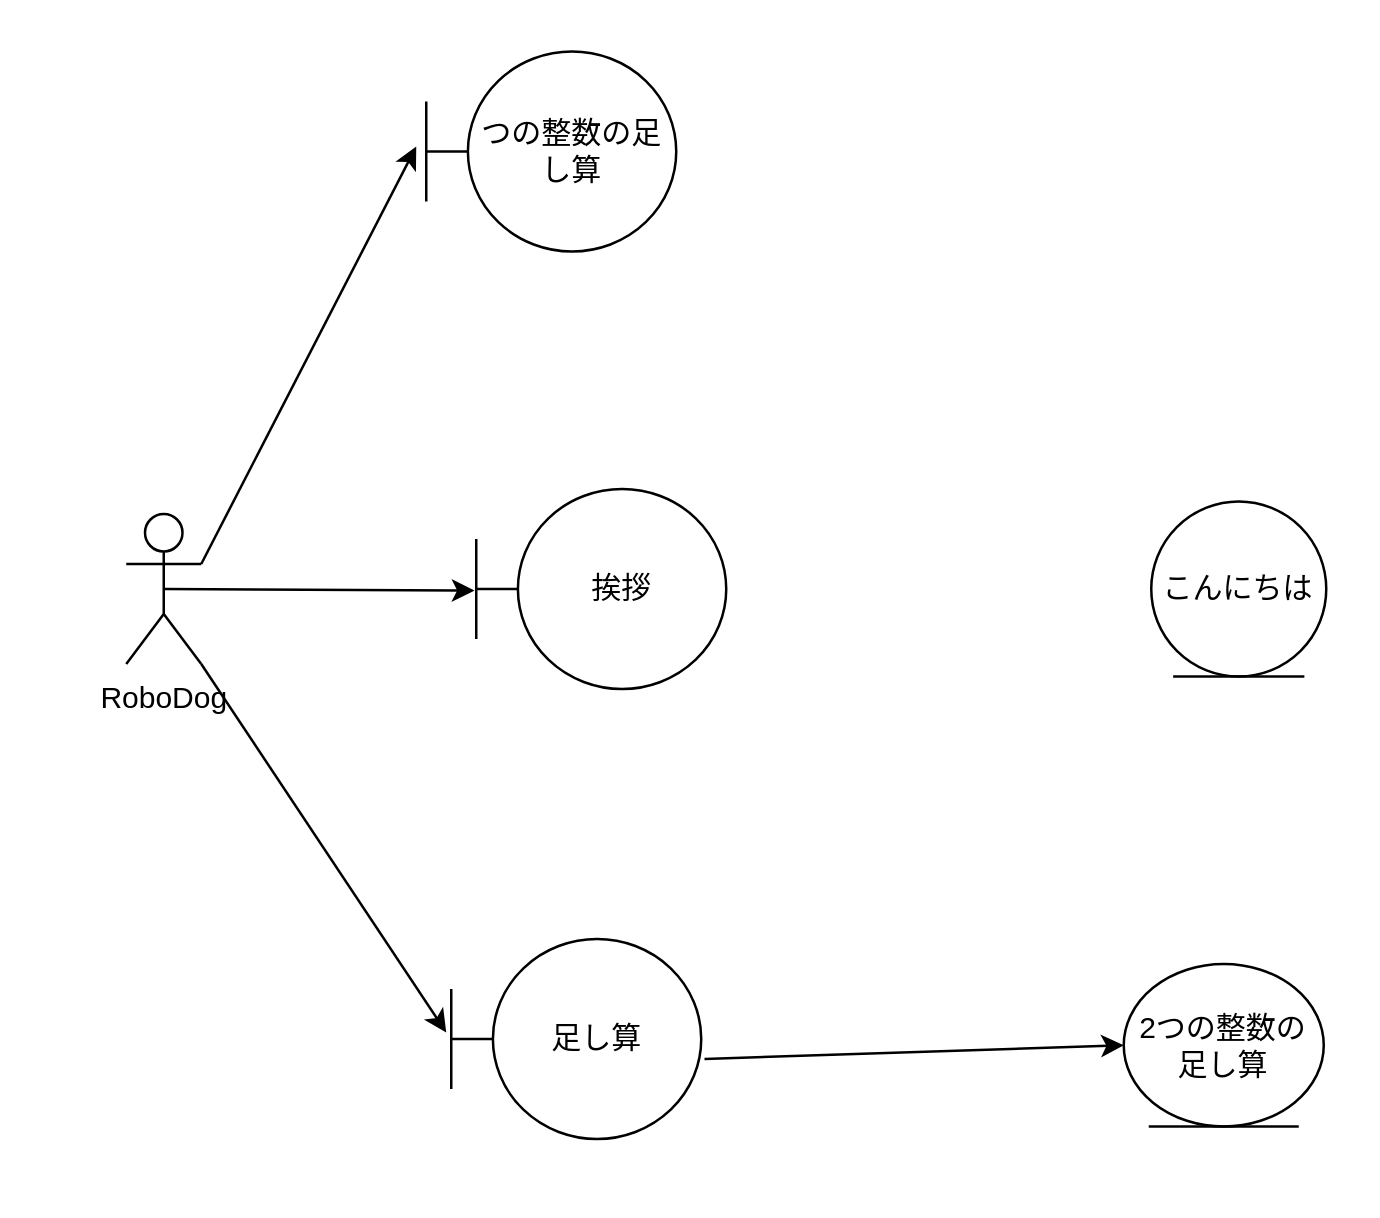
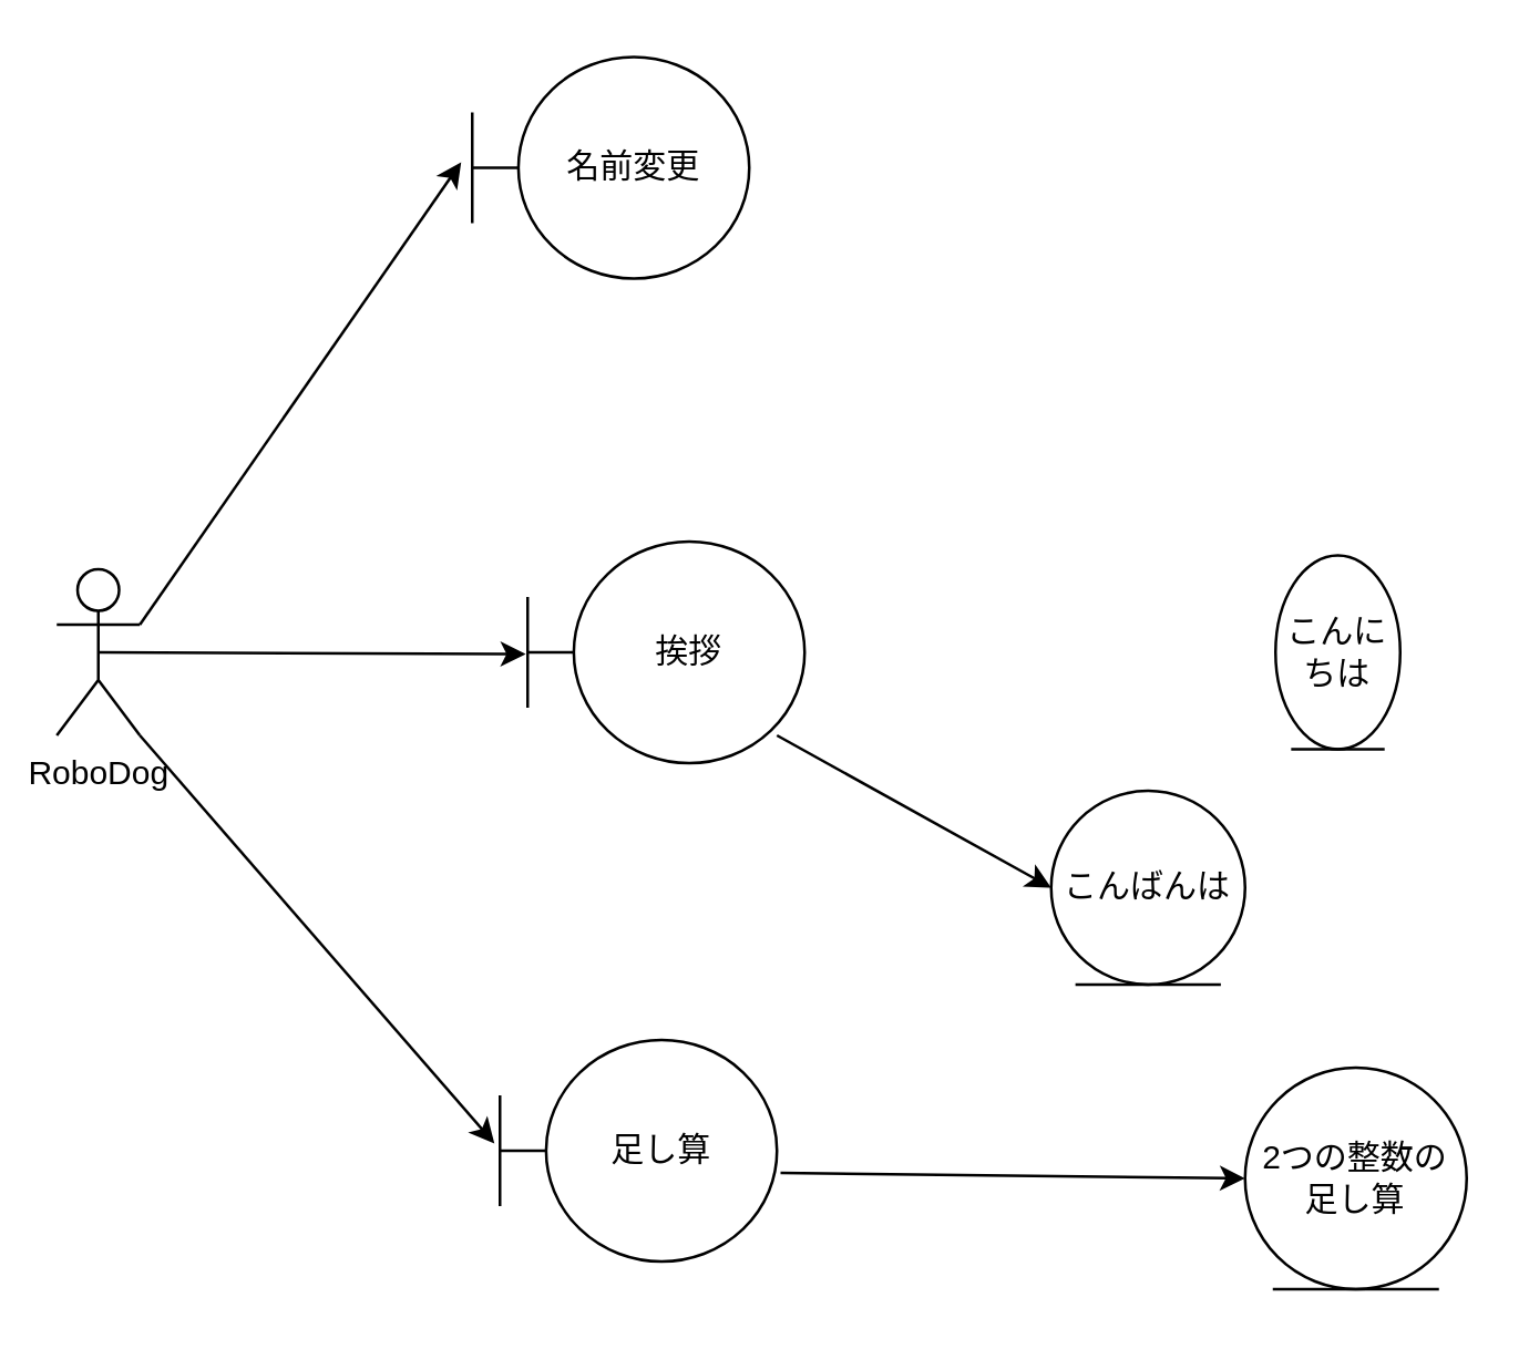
- <mxCell id="3" value="つの整数の足し算" style="shape=umlBoundary;whiteSpace=wrap;html=1;" vertex="1" parent="1"><mxGeometry x="170" y="20" width="100" height="80" as="geometry" /></mxCell>
+ <mxCell id="3" value="名前変更" style="shape=umlBoundary;whiteSpace=wrap;html=1;" vertex="1" parent="1"><mxGeometry x="170" y="20" width="100" height="80" as="geometry" /></mxCell>
- <mxCell id="2" value="RoboDog" style="shape=umlActor;verticalLabelPosition=bottom;verticalAlign=top;html=1;" parent="1" vertex="1"><mxGeometry x="50" y="205" width="30" height="60" as="geometry" /></mxCell>
+ <mxCell id="2" value="RoboDog" style="shape=umlActor;verticalLabelPosition=bottom;verticalAlign=top;html=1;" parent="1" vertex="1"><mxGeometry x="20" y="205" width="30" height="60" as="geometry" /></mxCell>
- <mxCell id="9" value="こんにちは" style="ellipse;shape=umlEntity;whiteSpace=wrap;html=1;" vertex="1" parent="1"><mxGeometry x="460" y="200" width="70" height="70" as="geometry" /></mxCell>
+ <mxCell id="9" value="こんにちは" style="ellipse;shape=umlEntity;whiteSpace=wrap;html=1;" vertex="1" parent="1"><mxGeometry x="460" y="200" width="45" height="70" as="geometry" /></mxCell>
+ <mxCell id="11" value="" style="endArrow=classic;html=1;entryX=0;entryY=0.5;entryDx=0;entryDy=0;exitX=0.9;exitY=0.875;exitDx=0;exitDy=0;exitPerimeter=0;" edge="1" parent="1" source="4" target="10"><mxGeometry width="50" height="50" relative="1" as="geometry"><mxPoint x="399.35" y="310.34" as="sourcePoint" /><mxPoint x="391" y="188" as="targetPoint" /></mxGeometry></mxCell>
+ <mxCell id="10" value="こんばんは" style="ellipse;shape=umlEntity;whiteSpace=wrap;html=1;" vertex="1" parent="1"><mxGeometry x="379" y="285" width="70" height="70" as="geometry" /></mxCell>
- <mxCell id="12" value="2つの整数の足し算" style="ellipse;shape=umlEntity;whiteSpace=wrap;html=1;" vertex="1" parent="1"><mxGeometry x="449" y="385" width="80" height="65" as="geometry" /></mxCell>
+ <mxCell id="12" value="2つの整数の足し算" style="ellipse;shape=umlEntity;whiteSpace=wrap;html=1;" vertex="1" parent="1"><mxGeometry x="449" y="385" width="80" height="80" as="geometry" /></mxCell>
